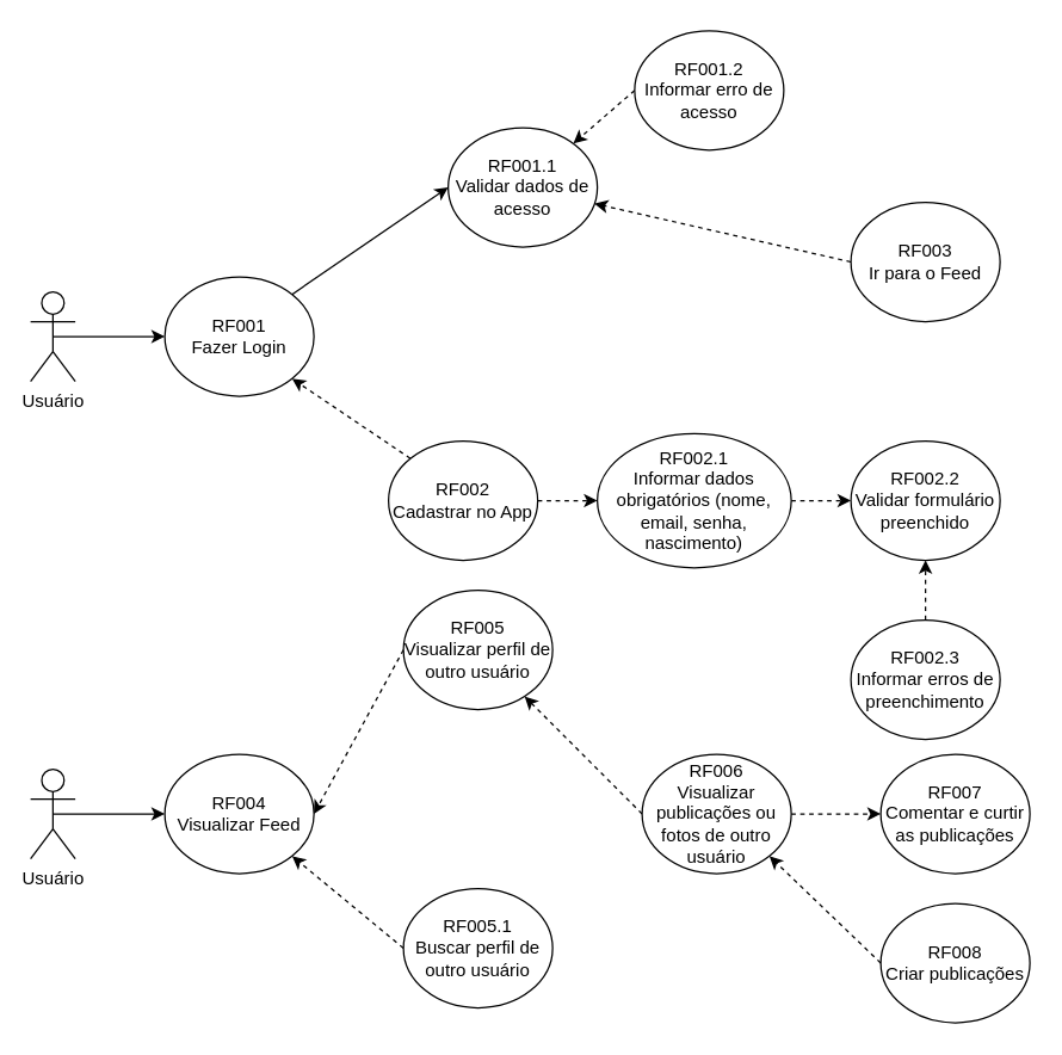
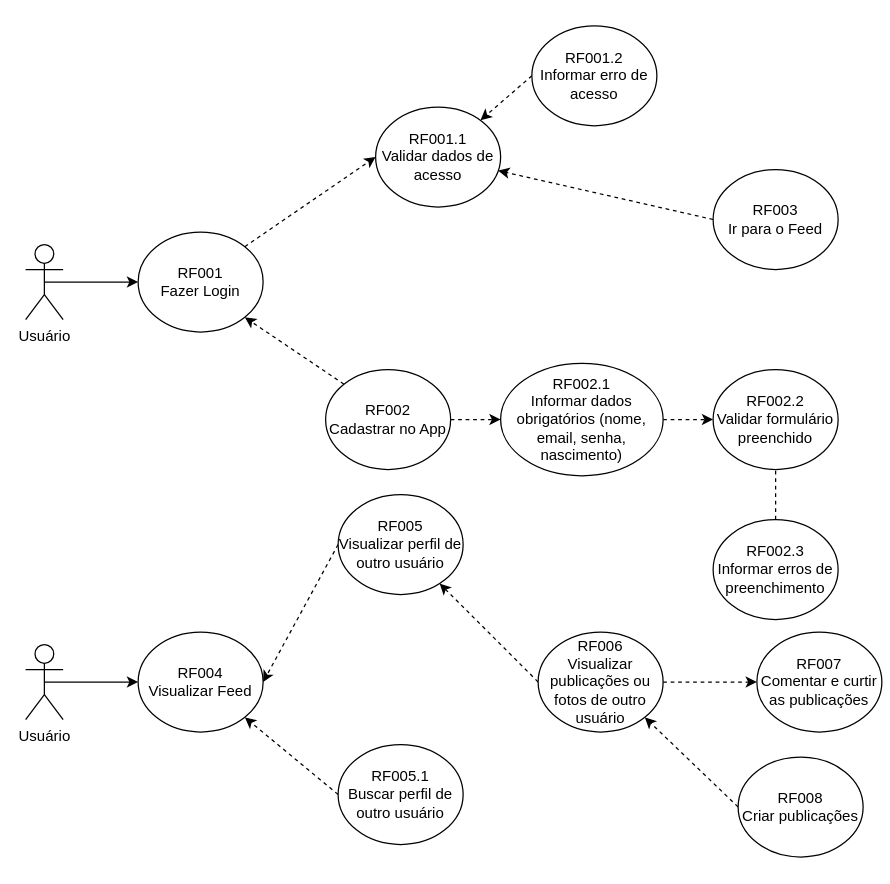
- <mxCell id="4" style="edgeStyle=none;rounded=0;orthogonalLoop=1;jettySize=auto;html=1;exitX=1;exitY=0;exitDx=0;exitDy=0;entryX=0;entryY=0.5;entryDx=0;entryDy=0;dashed=0;" parent="1" source="5" target="6" edge="1"><mxGeometry relative="1" as="geometry" /></mxCell>
+ <mxCell id="4" style="edgeStyle=none;rounded=0;orthogonalLoop=1;jettySize=auto;html=1;exitX=1;exitY=0;exitDx=0;exitDy=0;entryX=0;entryY=0.5;entryDx=0;entryDy=0;dashed=1;" parent="1" source="5" target="6" edge="1"><mxGeometry relative="1" as="geometry" /></mxCell>
- <mxCell id="17" style="edgeStyle=none;rounded=0;orthogonalLoop=1;jettySize=auto;html=1;exitX=0.5;exitY=0;exitDx=0;exitDy=0;entryX=0.5;entryY=1;entryDx=0;entryDy=0;dashed=1;" parent="1" source="18" target="16" edge="1"><mxGeometry relative="1" as="geometry" /></mxCell>
+ <mxCell id="17" style="edgeStyle=none;rounded=0;orthogonalLoop=1;jettySize=auto;html=1;exitX=0.5;exitY=0;exitDx=0;exitDy=0;entryX=0.5;entryY=1;entryDx=0;entryDy=0;dashed=1;endArrow=none;" parent="1" source="18" target="16" edge="1"><mxGeometry relative="1" as="geometry" /></mxCell>
- <mxCell id="29" value="RF007&lt;br&gt;Comentar e curtir as publicações" style="ellipse;whiteSpace=wrap;html=1;" vertex="1" parent="1"><mxGeometry x="590" y="505" width="100" height="80" as="geometry" /></mxCell>
+ <mxCell id="29" value="RF007&lt;br&gt;Comentar e curtir as publicações" style="ellipse;whiteSpace=wrap;html=1;" vertex="1" parent="1"><mxGeometry x="605" y="505" width="100" height="80" as="geometry" /></mxCell>
